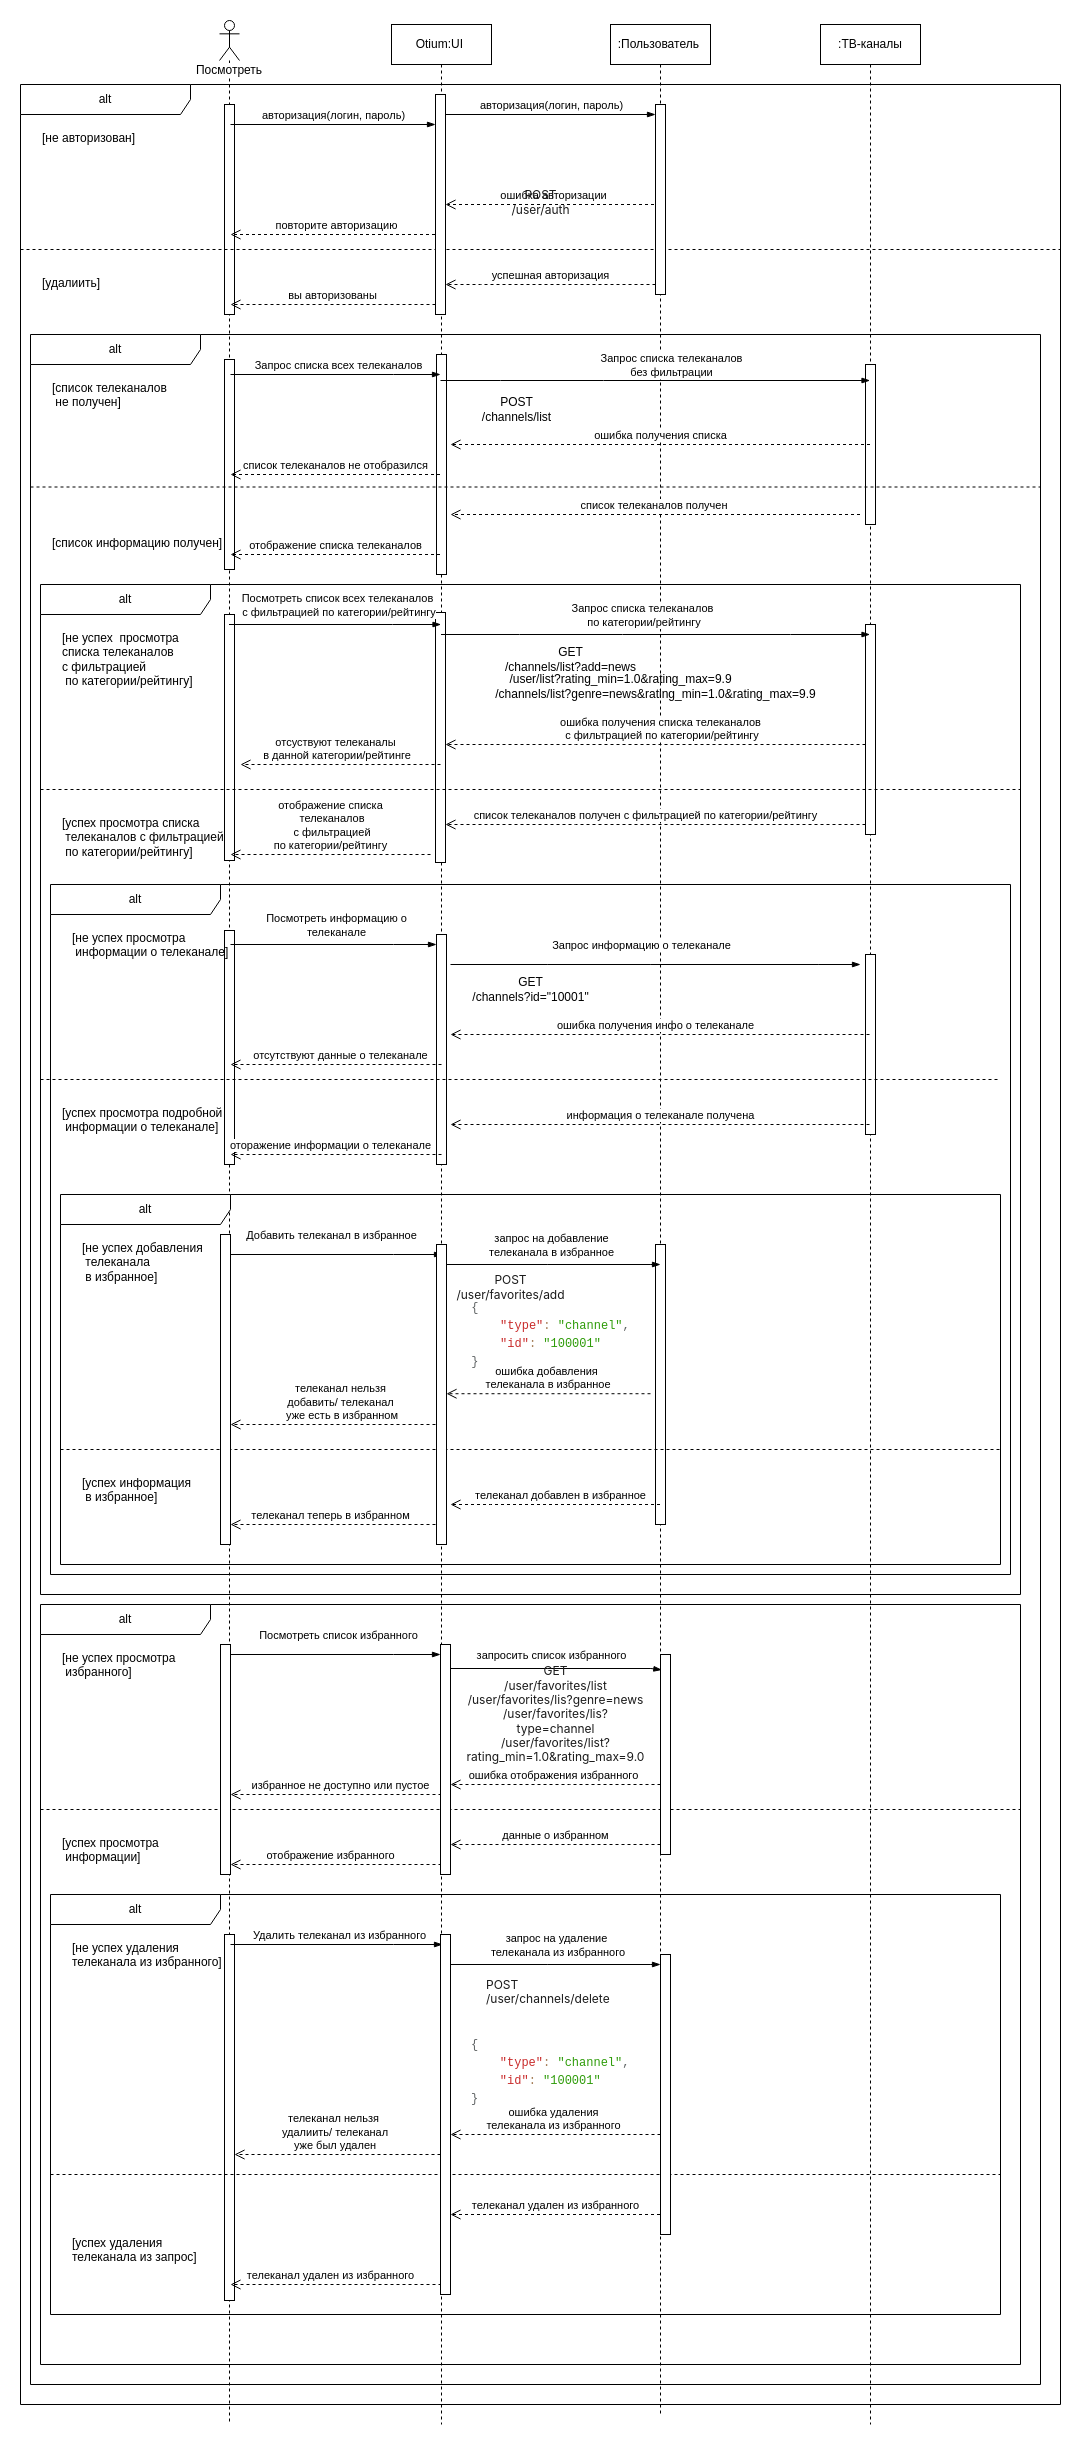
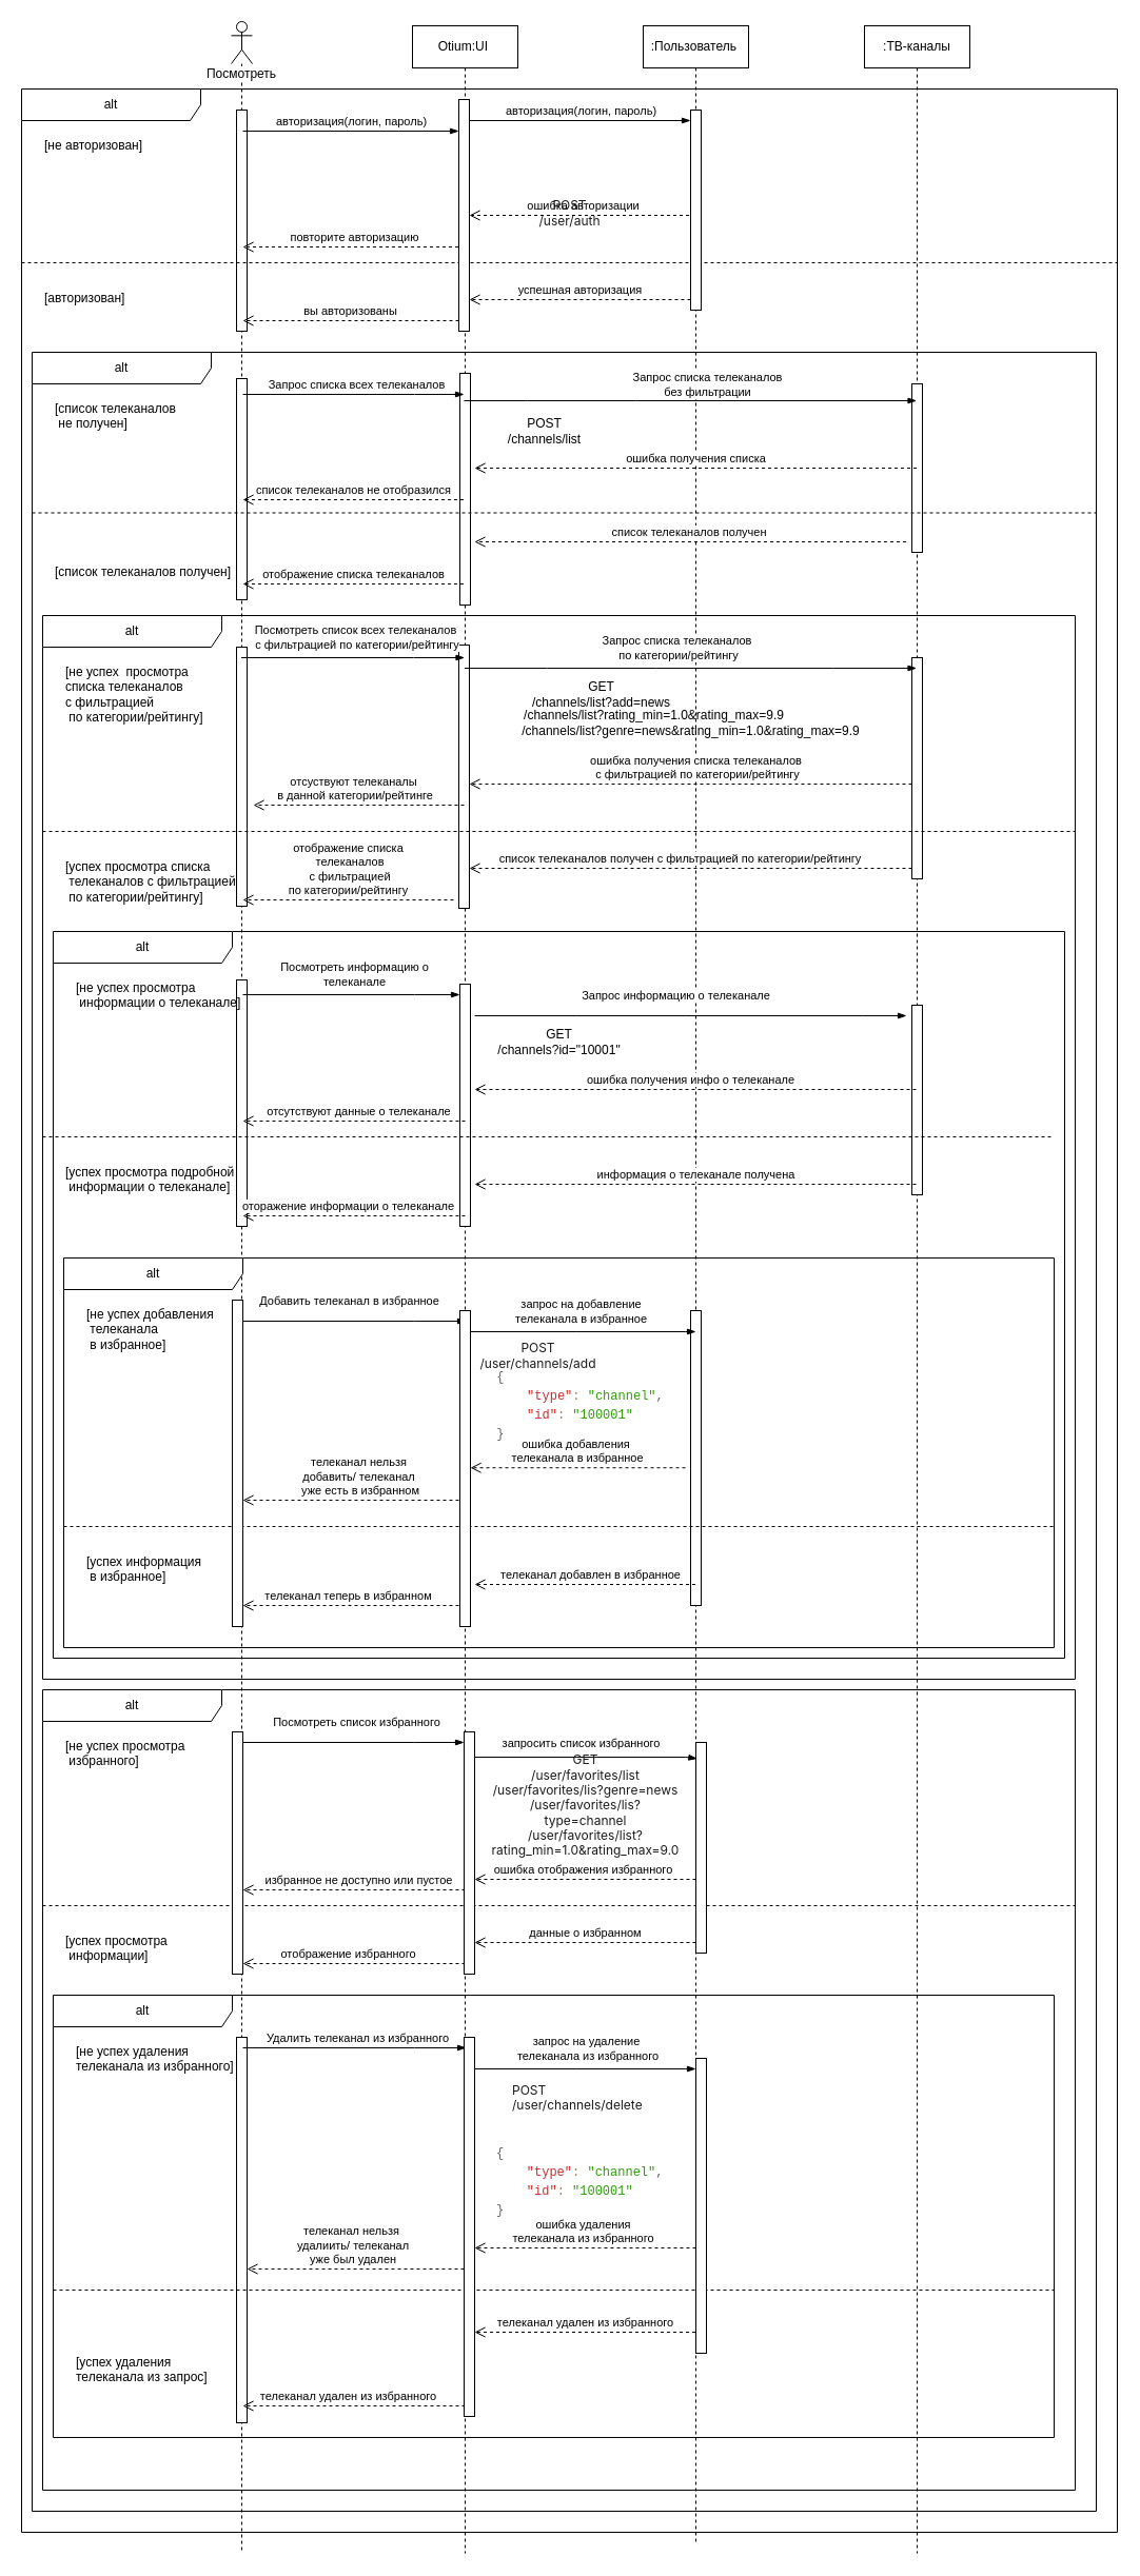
- <mxCell id="20" value="[удалиить]" style="line;strokeWidth=1;dashed=1;labelPosition=center;verticalLabelPosition=bottom;align=left;verticalAlign=top;spacingLeft=20;spacingTop=15;html=1;whiteSpace=wrap;" vertex="1" parent="18"><mxGeometry y="160" width="1040" height="10" as="geometry" /></mxCell>
+ <mxCell id="20" value="[авторизован]" style="line;strokeWidth=1;dashed=1;labelPosition=center;verticalLabelPosition=bottom;align=left;verticalAlign=top;spacingLeft=20;spacingTop=15;html=1;whiteSpace=wrap;" vertex="1" parent="18"><mxGeometry y="160" width="1040" height="10" as="geometry" /></mxCell>
- <mxCell id="28" value="[список информацию получен]" style="line;strokeWidth=1;dashed=1;labelPosition=center;verticalLabelPosition=bottom;align=left;verticalAlign=top;spacingLeft=20;spacingTop=15;html=1;whiteSpace=wrap;" vertex="1" parent="26"><mxGeometry y="125" width="1010" height="55" as="geometry" /></mxCell>
+ <mxCell id="28" value="[список телеканалов получен]" style="line;strokeWidth=1;dashed=1;labelPosition=center;verticalLabelPosition=bottom;align=left;verticalAlign=top;spacingLeft=20;spacingTop=15;html=1;whiteSpace=wrap;" vertex="1" parent="26"><mxGeometry y="125" width="1010" height="55" as="geometry" /></mxCell>
- <mxCell id="45" value="/user/list?rating_min=1.0&amp;amp;rating_max=9.9" style="text;html=1;align=center;verticalAlign=middle;resizable=0;points=[];autosize=1;strokeColor=none;fillColor=none;" vertex="1" parent="36"><mxGeometry x="445" y="80" width="270" height="30" as="geometry" /></mxCell>
+ <mxCell id="45" value="/channels/list?rating_min=1.0&amp;amp;rating_max=9.9" style="text;html=1;align=center;verticalAlign=middle;resizable=0;points=[];autosize=1;strokeColor=none;fillColor=none;" vertex="1" parent="36"><mxGeometry x="445" y="80" width="270" height="30" as="geometry" /></mxCell>
- <mxCell id="110" value="&lt;span style=&quot;font-family: Inter, system-ui, -apple-system, &amp;quot;system-ui&amp;quot;, &amp;quot;Segoe UI&amp;quot;, Roboto, Oxygen, Ubuntu, Cantarell, &amp;quot;Fira Sans&amp;quot;, &amp;quot;Droid Sans&amp;quot;, Helvetica, Arial, sans-serif; text-align: left; white-space: pre-wrap;&quot;&gt;&lt;font style=&quot;color: rgb(27, 27, 27);&quot;&gt;POST&lt;br/&gt;/user/favorites/add&lt;/font&gt;&lt;/span&gt;" style="text;html=1;align=center;verticalAlign=middle;resizable=0;points=[];autosize=1;strokeColor=none;fillColor=none;" vertex="1" parent="1"><mxGeometry x="445" y="1267" width="130" height="40" as="geometry" /></mxCell>
+ <mxCell id="110" value="&lt;span style=&quot;font-family: Inter, system-ui, -apple-system, &amp;quot;system-ui&amp;quot;, &amp;quot;Segoe UI&amp;quot;, Roboto, Oxygen, Ubuntu, Cantarell, &amp;quot;Fira Sans&amp;quot;, &amp;quot;Droid Sans&amp;quot;, Helvetica, Arial, sans-serif; text-align: left; white-space: pre-wrap;&quot;&gt;&lt;font style=&quot;color: rgb(27, 27, 27);&quot;&gt;POST&lt;br/&gt;/user/channels/add&lt;/font&gt;&lt;/span&gt;" style="text;html=1;align=center;verticalAlign=middle;resizable=0;points=[];autosize=1;strokeColor=none;fillColor=none;" vertex="1" parent="1"><mxGeometry x="445" y="1267" width="130" height="40" as="geometry" /></mxCell>
